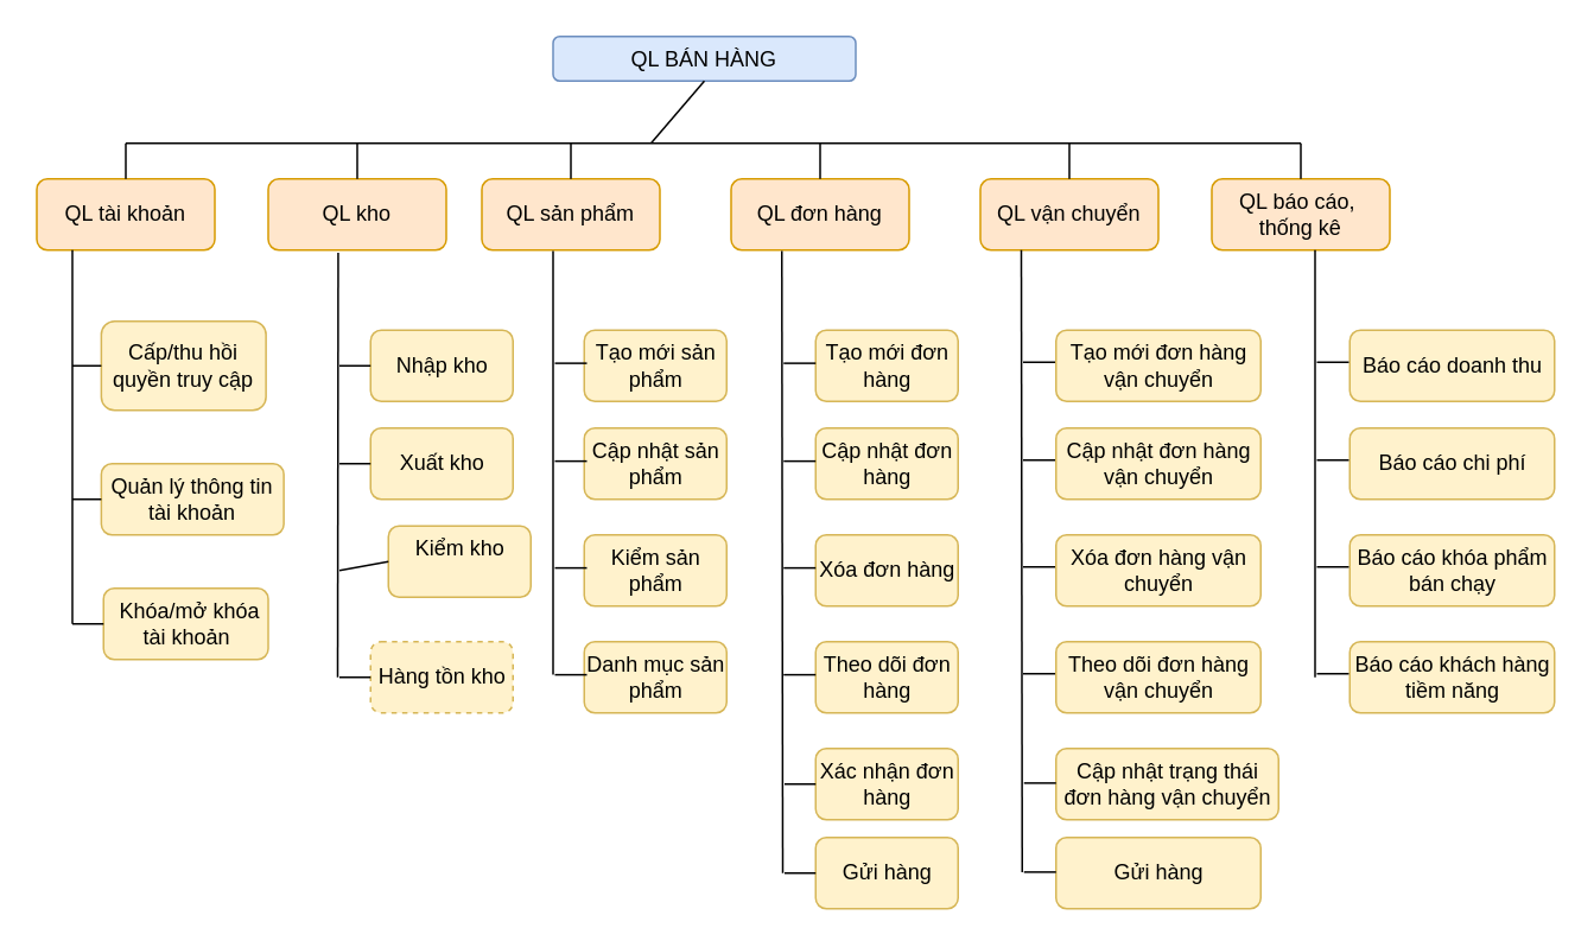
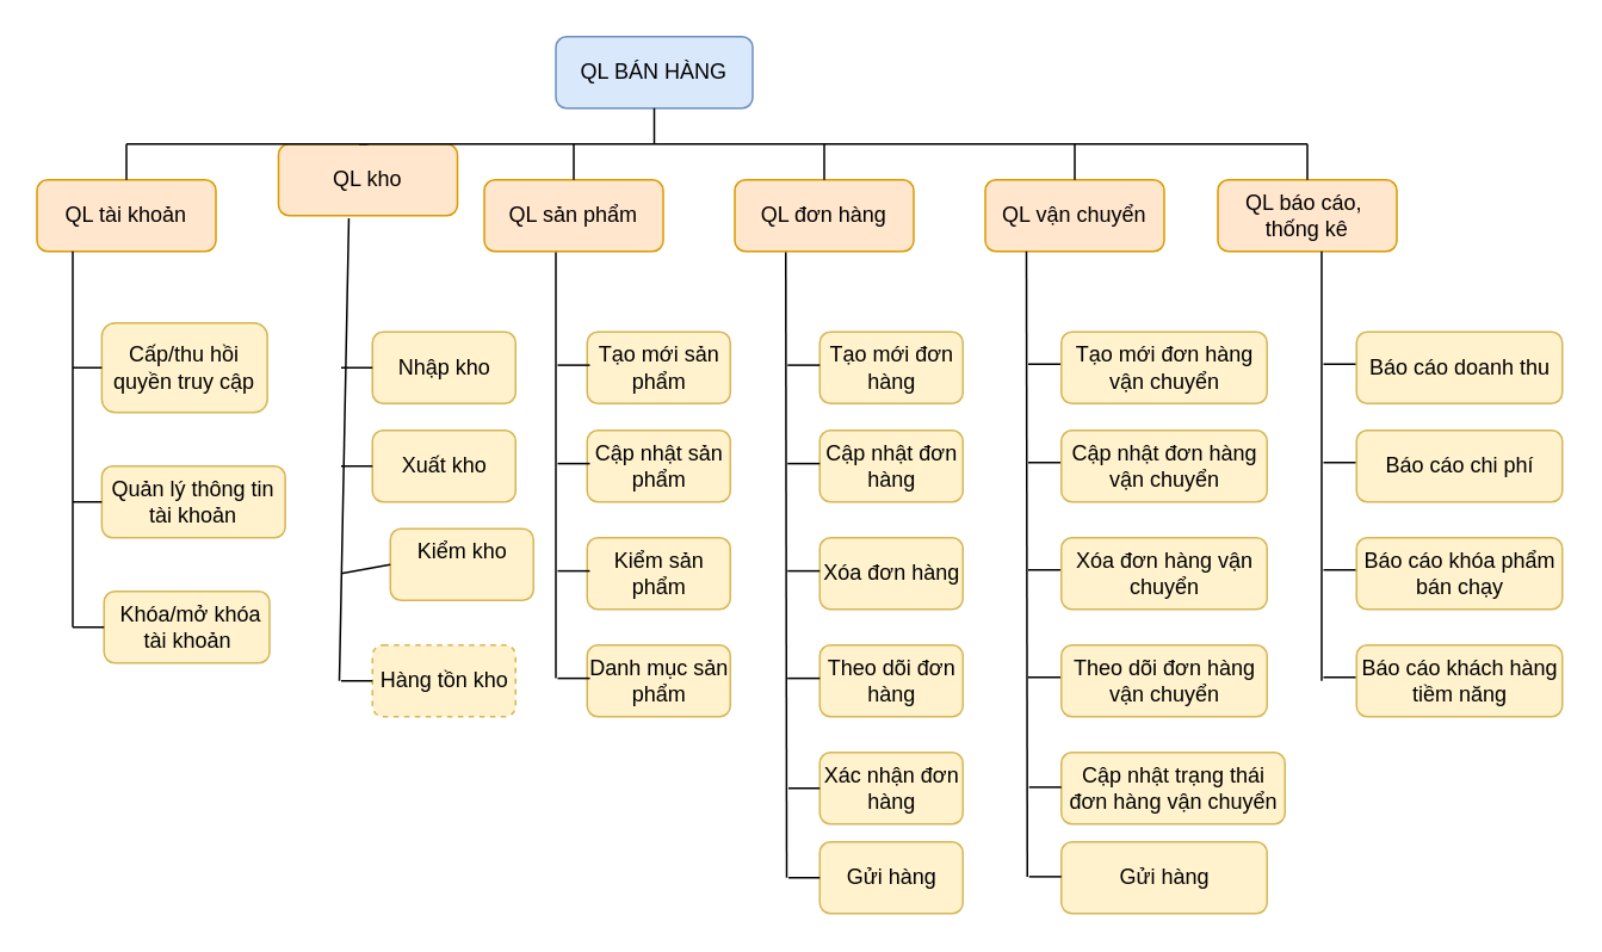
- <mxCell id="2" value="QL BÁN HÀNG" style="rounded=1;whiteSpace=wrap;html=1;fillColor=#dae8fc;strokeColor=#6c8ebf;" parent="1" vertex="1"><mxGeometry x="310" y="20" width="170" height="25" as="geometry" /></mxCell>
+ <mxCell id="2" value="QL BÁN HÀNG" style="rounded=1;whiteSpace=wrap;html=1;fillColor=#dae8fc;strokeColor=#6c8ebf;" parent="1" vertex="1"><mxGeometry x="310" y="20" width="110" height="40" as="geometry" /></mxCell>
- <mxCell id="3" value="QL kho" style="rounded=1;whiteSpace=wrap;html=1;fillColor=#ffe6cc;strokeColor=#d79b00;" parent="1" vertex="1"><mxGeometry x="150" y="100" width="100" height="40" as="geometry" /></mxCell>
+ <mxCell id="3" value="QL kho" style="rounded=1;whiteSpace=wrap;html=1;fillColor=#ffe6cc;strokeColor=#d79b00;" parent="1" vertex="1"><mxGeometry x="155" y="80" width="100" height="40" as="geometry" /></mxCell>
